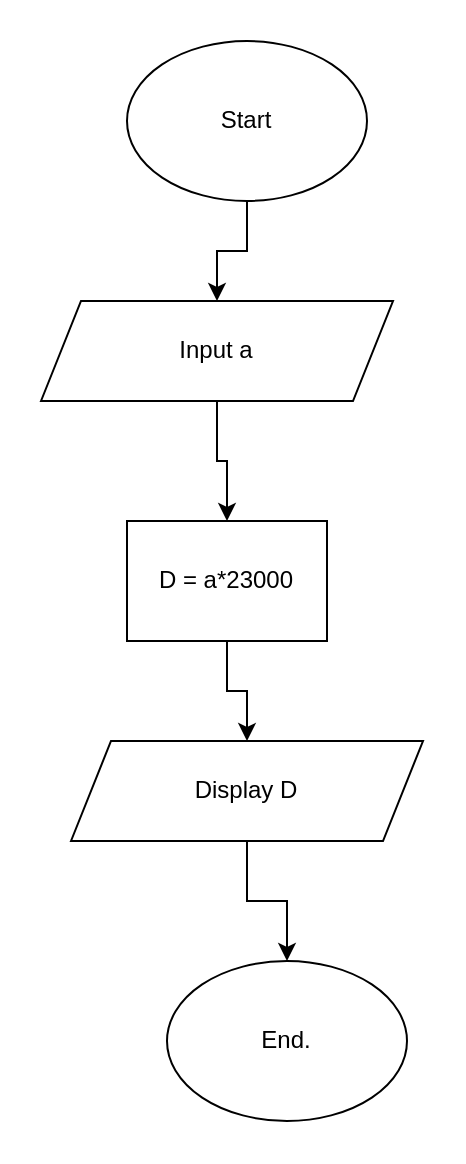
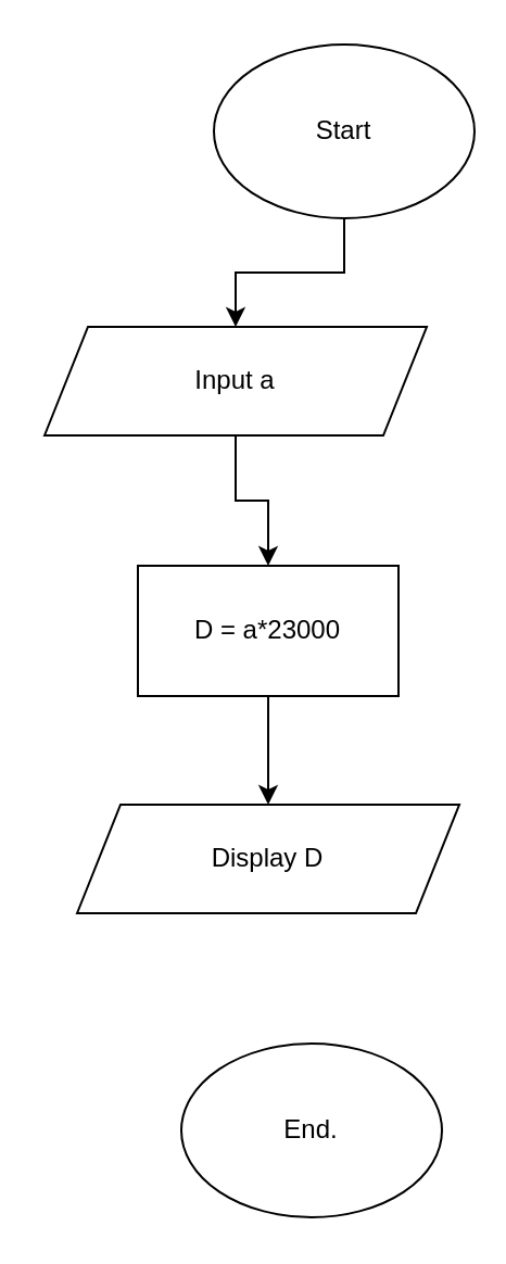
- <mxCell id="3" value="Start" style="ellipse;whiteSpace=wrap;html=1;" vertex="1" parent="1"><mxGeometry x="63" y="20" width="120" height="80" as="geometry" /></mxCell>
+ <mxCell id="3" value="Start" style="ellipse;whiteSpace=wrap;html=1;" vertex="1" parent="1"><mxGeometry x="98" y="20" width="120" height="80" as="geometry" /></mxCell>
- <mxCell id="7" value="D = a*23000" style="rounded=0;whiteSpace=wrap;html=1;" vertex="1" parent="1"><mxGeometry x="63" y="260" width="100" height="60" as="geometry" /></mxCell>
+ <mxCell id="7" value="D = a*23000" style="rounded=0;whiteSpace=wrap;html=1;" vertex="1" parent="1"><mxGeometry x="63" y="260" width="120" height="60" as="geometry" /></mxCell>
- <mxCell id="8" style="edgeStyle=orthogonalEdgeStyle;rounded=0;orthogonalLoop=1;jettySize=auto;html=1;entryX=0.5;entryY=0;entryDx=0;entryDy=0;" edge="1" parent="1" source="9" target="10"><mxGeometry relative="1" as="geometry" /></mxCell>
